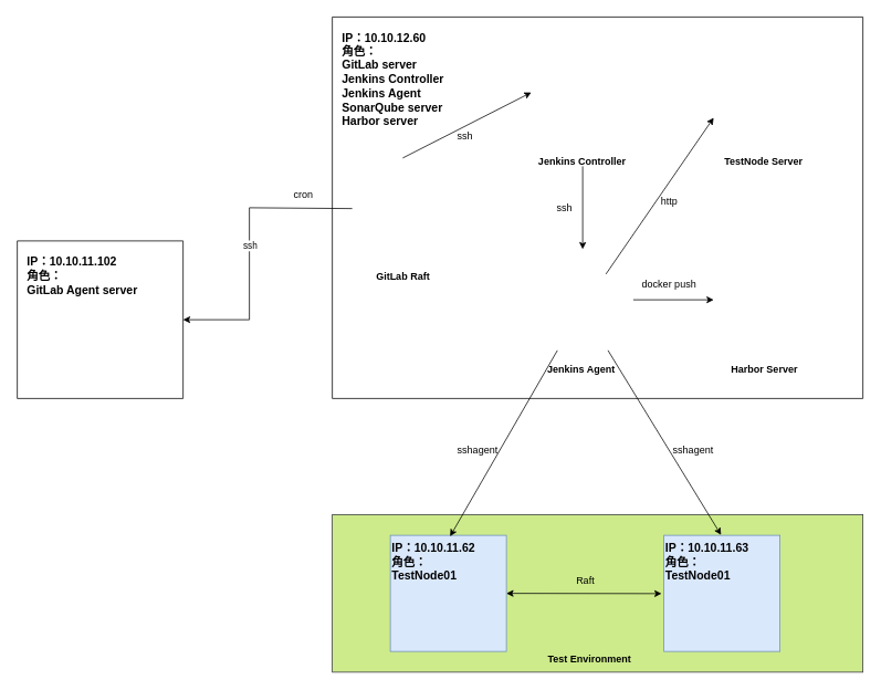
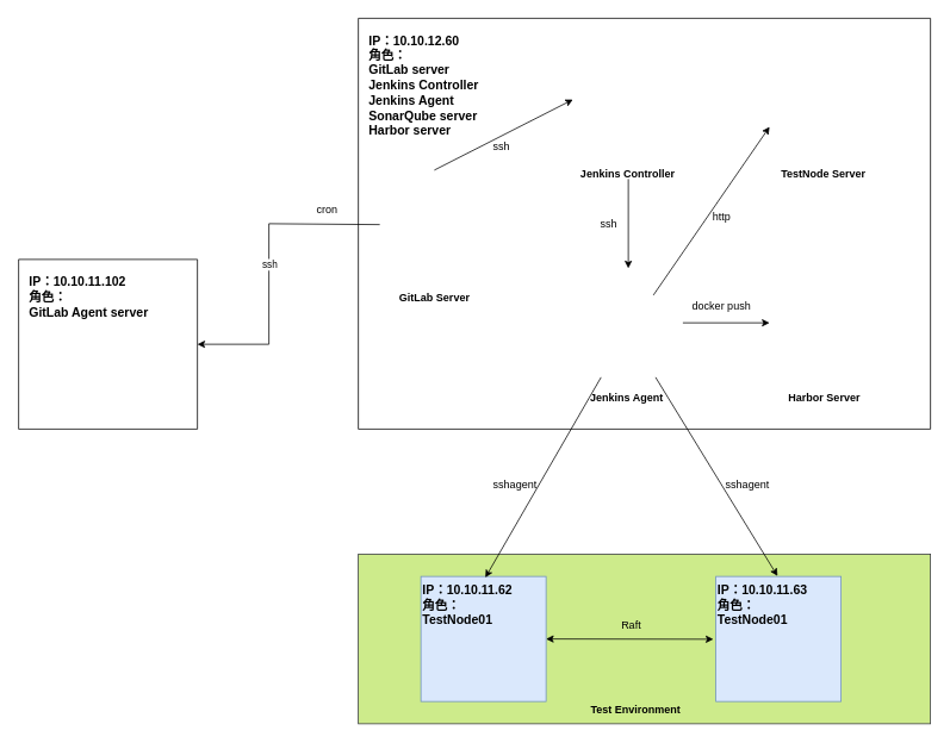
- <mxCell id="5" value="GitLab Raft" style="text;html=1;align=center;verticalAlign=middle;resizable=0;points=[];autosize=1;strokeColor=none;fillColor=none;fontStyle=1" vertex="1" parent="2"><mxGeometry x="35" y="298" width="100" height="30" as="geometry" /></mxCell>
+ <mxCell id="5" value="GitLab Server" style="text;html=1;align=center;verticalAlign=middle;resizable=0;points=[];autosize=1;strokeColor=none;fillColor=none;fontStyle=1" vertex="1" parent="2"><mxGeometry x="35" y="298" width="100" height="30" as="geometry" /></mxCell>
